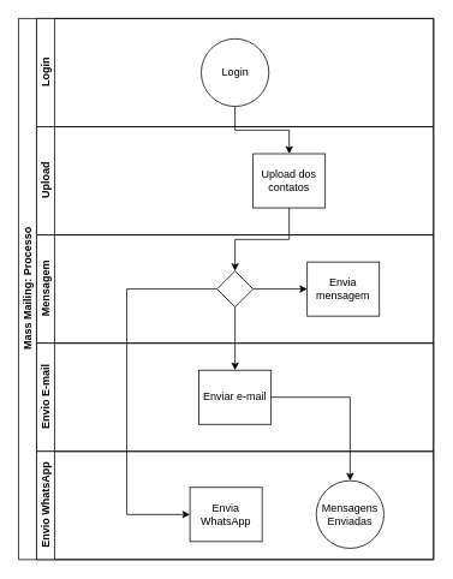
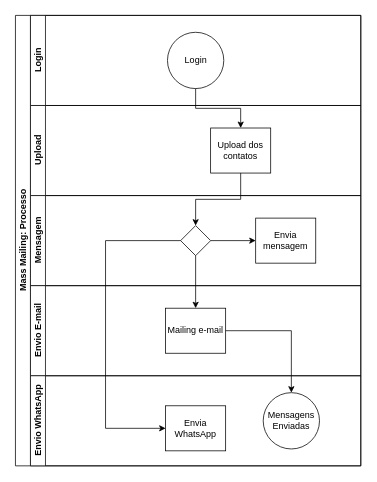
- <mxCell id="12" value="Enviar e-mail" style="rounded=0;whiteSpace=wrap;html=1;fontFamily=Helvetica;fontSize=12;fontColor=#000000;align=center;" vertex="1" parent="11"><mxGeometry x="180" y="30" width="80" height="60" as="geometry" /></mxCell>
+ <mxCell id="12" value="Mailing e-mail" style="rounded=0;whiteSpace=wrap;html=1;fontFamily=Helvetica;fontSize=12;fontColor=#000000;align=center;" vertex="1" parent="11"><mxGeometry x="180" y="30" width="80" height="60" as="geometry" /></mxCell>
- <mxCell id="14" value="Envia WhatsApp" style="whiteSpace=wrap;html=1;" vertex="1" parent="13"><mxGeometry x="170" y="40" width="80" height="60" as="geometry" /></mxCell>
+ <mxCell id="14" value="Envia WhatsApp" style="whiteSpace=wrap;html=1;" vertex="1" parent="13"><mxGeometry x="180" y="40" width="80" height="60" as="geometry" /></mxCell>
- <mxCell id="15" value="Mensagens Enviadas" style="ellipse;whiteSpace=wrap;html=1;rounded=0;" vertex="1" parent="13"><mxGeometry x="310" y="32.5" width="75" height="75" as="geometry" /></mxCell>
+ <mxCell id="15" value="Mensagens Enviadas" style="ellipse;whiteSpace=wrap;html=1;rounded=0;" vertex="1" parent="13"><mxGeometry x="310" y="22.5" width="75" height="75" as="geometry" /></mxCell>
